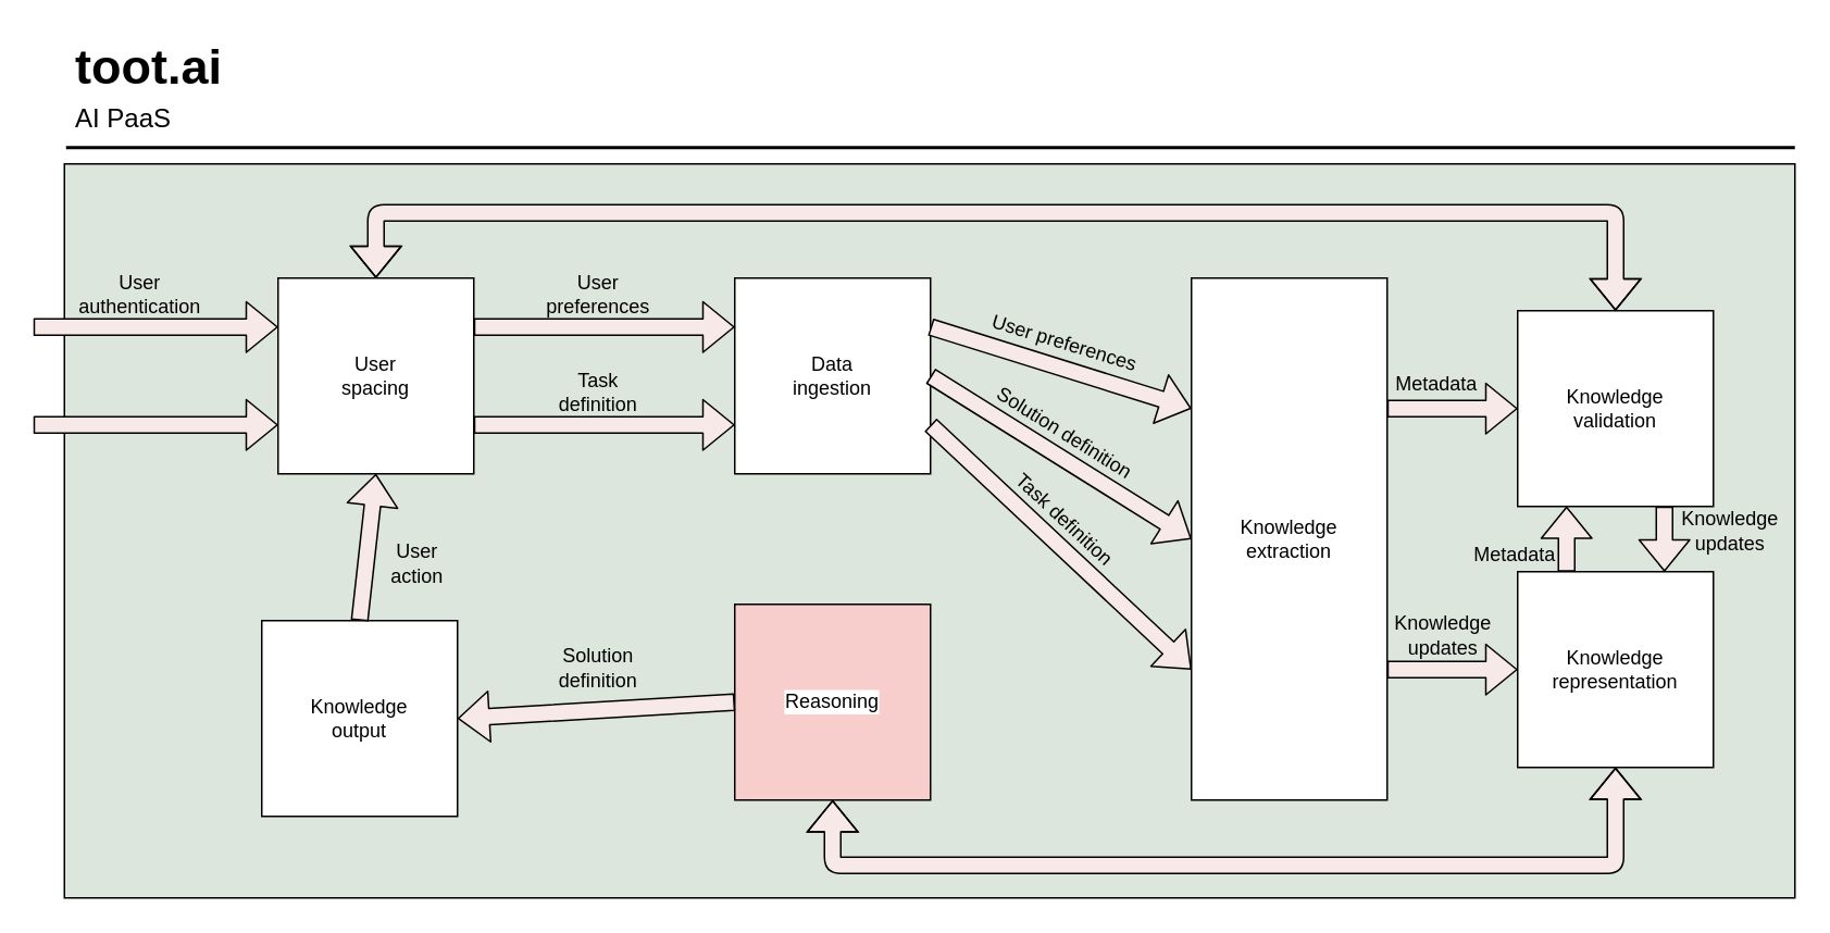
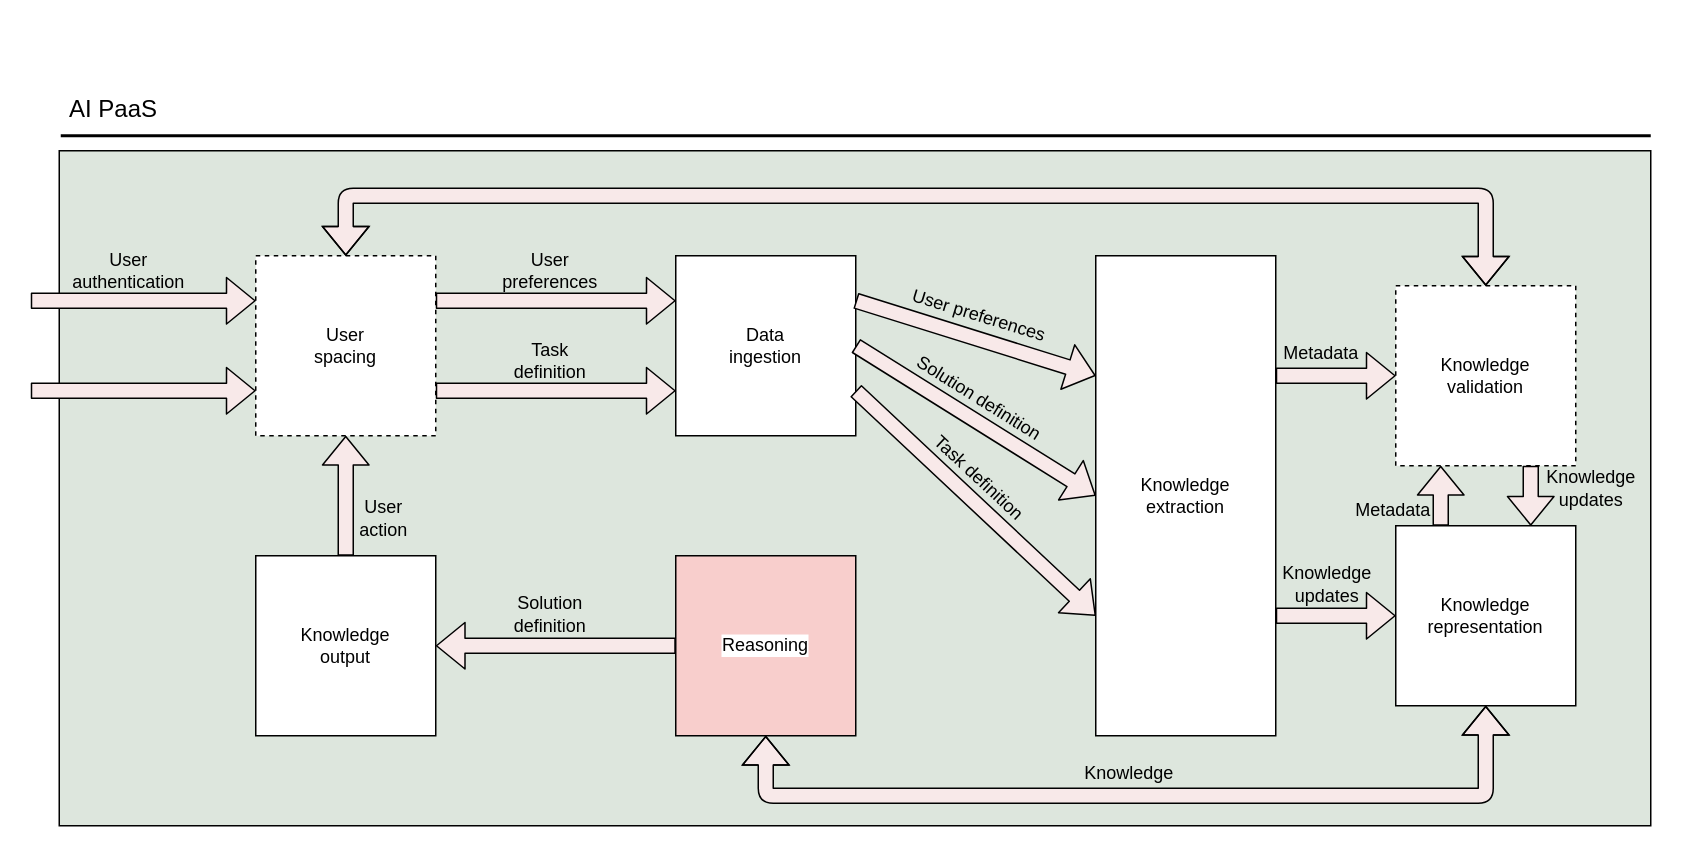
- <mxCell id="3" value="toot.ai" style="text;html=1;resizable=0;points=[];autosize=1;align=left;verticalAlign=top;spacingTop=-4;fontSize=30;fontStyle=1;labelBackgroundColor=none;" parent="1" vertex="1"><mxGeometry x="44" y="20" width="110" height="40" as="geometry" /></mxCell>
- <mxCell id="7" value="User&lt;br&gt;spacing" style="whiteSpace=wrap;html=1;labelBackgroundColor=#ffffff;" vertex="1" parent="6"><mxGeometry x="170" y="170" width="120" height="120" as="geometry" /></mxCell>
+ <mxCell id="7" value="User&lt;br&gt;spacing" style="whiteSpace=wrap;html=1;labelBackgroundColor=#ffffff;dashed=1;" vertex="1" parent="6"><mxGeometry x="170" y="170" width="120" height="120" as="geometry" /></mxCell>
- <mxCell id="11" value="Knowledge&lt;br&gt;validation" style="whiteSpace=wrap;html=1;labelBackgroundColor=#ffffff;" vertex="1" parent="6"><mxGeometry x="930" y="190" width="120" height="120" as="geometry" /></mxCell>
+ <mxCell id="11" value="Knowledge&lt;br&gt;validation" style="whiteSpace=wrap;html=1;labelBackgroundColor=#ffffff;dashed=1;" vertex="1" parent="6"><mxGeometry x="930" y="190" width="120" height="120" as="geometry" /></mxCell>
- <mxCell id="13" value="Knowledge&lt;br&gt;output" style="whiteSpace=wrap;html=1;labelBackgroundColor=#ffffff;" vertex="1" parent="6"><mxGeometry x="160" y="380" width="120" height="120" as="geometry" /></mxCell>
+ <mxCell id="13" value="Knowledge&lt;br&gt;output" style="whiteSpace=wrap;html=1;labelBackgroundColor=#ffffff;" vertex="1" parent="6"><mxGeometry x="170" y="370" width="120" height="120" as="geometry" /></mxCell>
+ <mxCell id="40" value="Knowledge" style="text;html=1;resizable=0;autosize=1;align=center;verticalAlign=middle;points=[];fillColor=none;strokeColor=none;rounded=0;" vertex="1" parent="14"><mxGeometry x="717" y="505" width="70" height="20" as="geometry" /></mxCell>
